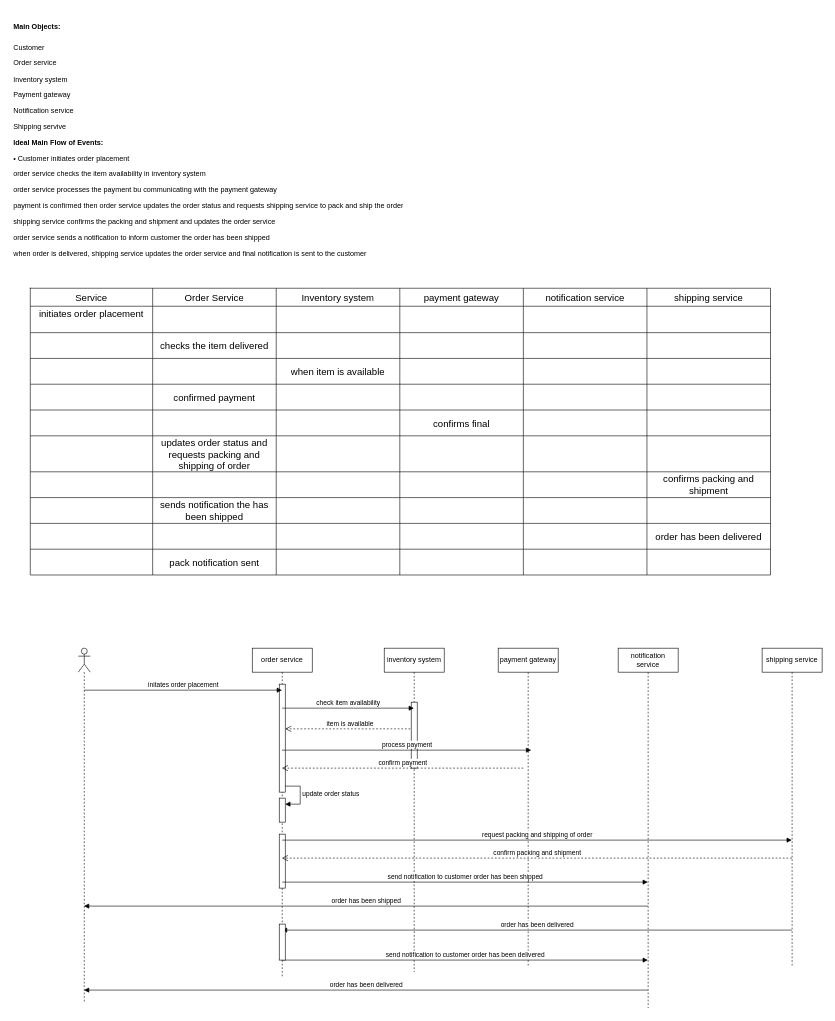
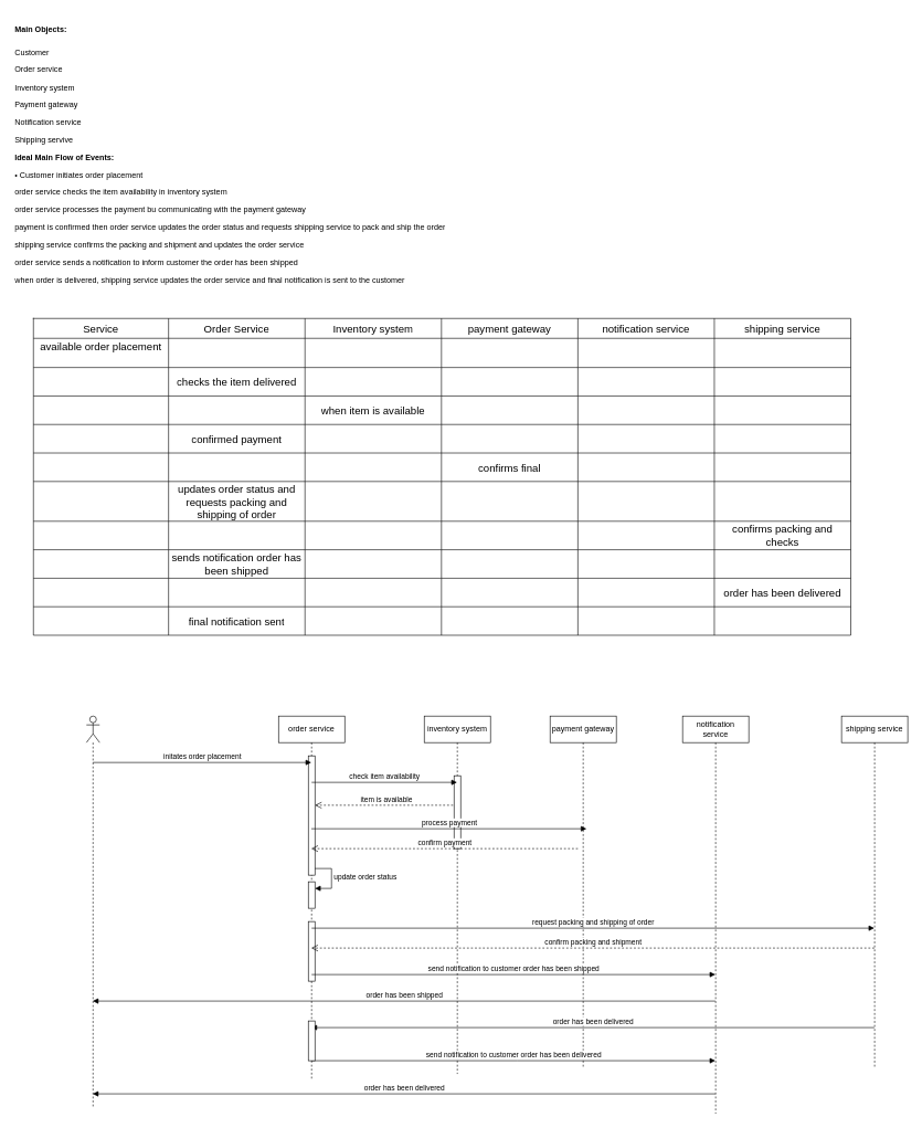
- <mxCell id="12" value="initiates order placement&lt;div&gt;&lt;br&gt;&lt;/div&gt;" style="shape=partialRectangle;html=1;whiteSpace=wrap;connectable=0;strokeColor=inherit;overflow=hidden;fillColor=none;top=0;left=0;bottom=0;right=0;pointerEvents=1;fontSize=16;" vertex="1" parent="11"><mxGeometry width="204" height="44" as="geometry"><mxRectangle width="204" height="44" as="alternateBounds" /></mxGeometry></mxCell>
+ <mxCell id="12" value="available order placement&lt;div&gt;&lt;br&gt;&lt;/div&gt;" style="shape=partialRectangle;html=1;whiteSpace=wrap;connectable=0;strokeColor=inherit;overflow=hidden;fillColor=none;top=0;left=0;bottom=0;right=0;pointerEvents=1;fontSize=16;" vertex="1" parent="11"><mxGeometry width="204" height="44" as="geometry"><mxRectangle width="204" height="44" as="alternateBounds" /></mxGeometry></mxCell>
- <mxCell id="59" value="confirms packing and shipment" style="shape=partialRectangle;html=1;whiteSpace=wrap;connectable=0;strokeColor=inherit;overflow=hidden;fillColor=none;top=0;left=0;bottom=0;right=0;pointerEvents=1;fontSize=16;" vertex="1" parent="53"><mxGeometry x="1028" width="206" height="43" as="geometry"><mxRectangle width="206" height="43" as="alternateBounds" /></mxGeometry></mxCell>
+ <mxCell id="59" value="confirms packing and checks" style="shape=partialRectangle;html=1;whiteSpace=wrap;connectable=0;strokeColor=inherit;overflow=hidden;fillColor=none;top=0;left=0;bottom=0;right=0;pointerEvents=1;fontSize=16;" vertex="1" parent="53"><mxGeometry x="1028" width="206" height="43" as="geometry"><mxRectangle width="206" height="43" as="alternateBounds" /></mxGeometry></mxCell>
- <mxCell id="62" value="sends notification the has been shipped" style="shape=partialRectangle;html=1;whiteSpace=wrap;connectable=0;strokeColor=inherit;overflow=hidden;fillColor=none;top=0;left=0;bottom=0;right=0;pointerEvents=1;fontSize=16;" vertex="1" parent="60"><mxGeometry x="204" width="206" height="43" as="geometry"><mxRectangle width="206" height="43" as="alternateBounds" /></mxGeometry></mxCell>
+ <mxCell id="62" value="sends notification order has been shipped" style="shape=partialRectangle;html=1;whiteSpace=wrap;connectable=0;strokeColor=inherit;overflow=hidden;fillColor=none;top=0;left=0;bottom=0;right=0;pointerEvents=1;fontSize=16;" vertex="1" parent="60"><mxGeometry x="204" width="206" height="43" as="geometry"><mxRectangle width="206" height="43" as="alternateBounds" /></mxGeometry></mxCell>
- <mxCell id="76" value="pack notification sent" style="shape=partialRectangle;html=1;whiteSpace=wrap;connectable=0;strokeColor=inherit;overflow=hidden;fillColor=none;top=0;left=0;bottom=0;right=0;pointerEvents=1;fontSize=16;" vertex="1" parent="74"><mxGeometry x="204" width="206" height="43" as="geometry"><mxRectangle width="206" height="43" as="alternateBounds" /></mxGeometry></mxCell>
+ <mxCell id="76" value="final notification sent" style="shape=partialRectangle;html=1;whiteSpace=wrap;connectable=0;strokeColor=inherit;overflow=hidden;fillColor=none;top=0;left=0;bottom=0;right=0;pointerEvents=1;fontSize=16;" vertex="1" parent="74"><mxGeometry x="204" width="206" height="43" as="geometry"><mxRectangle width="206" height="43" as="alternateBounds" /></mxGeometry></mxCell>
